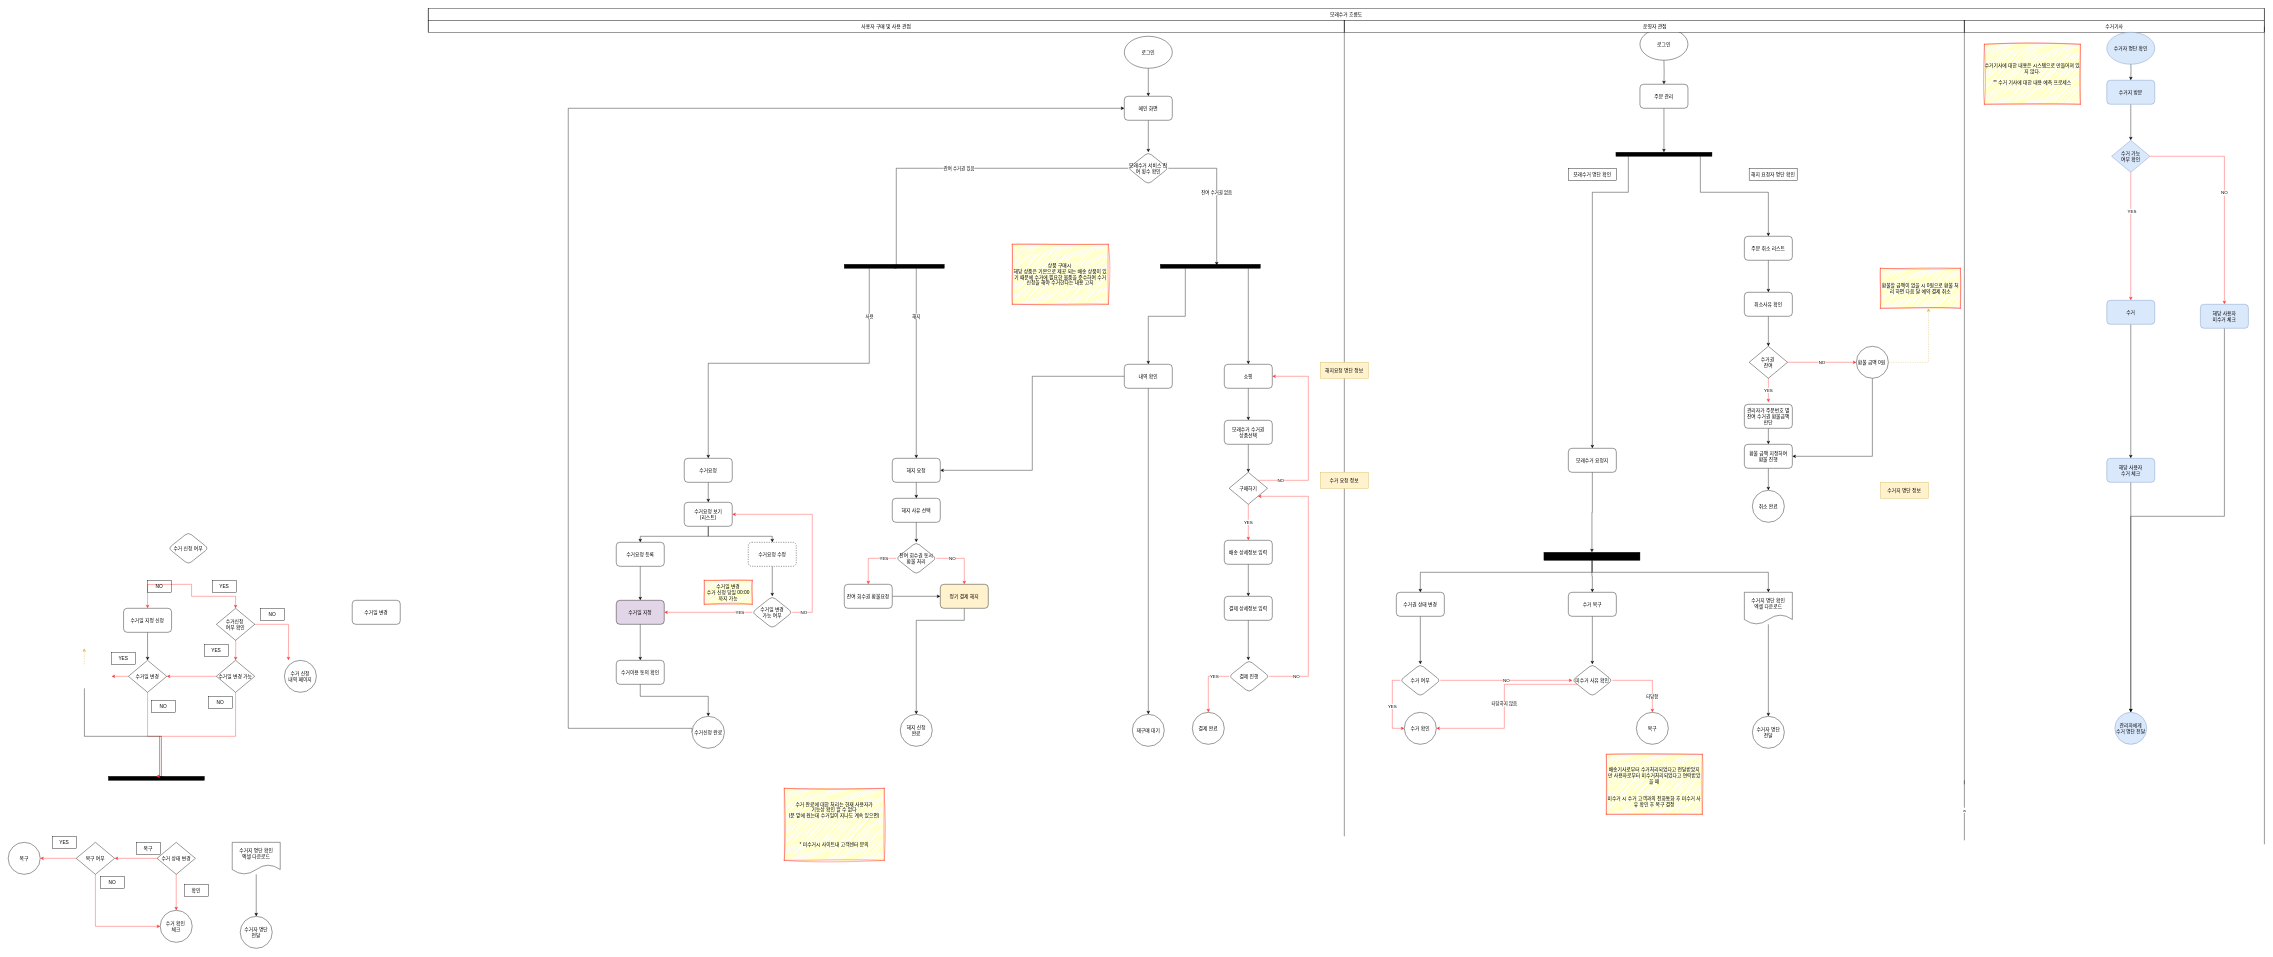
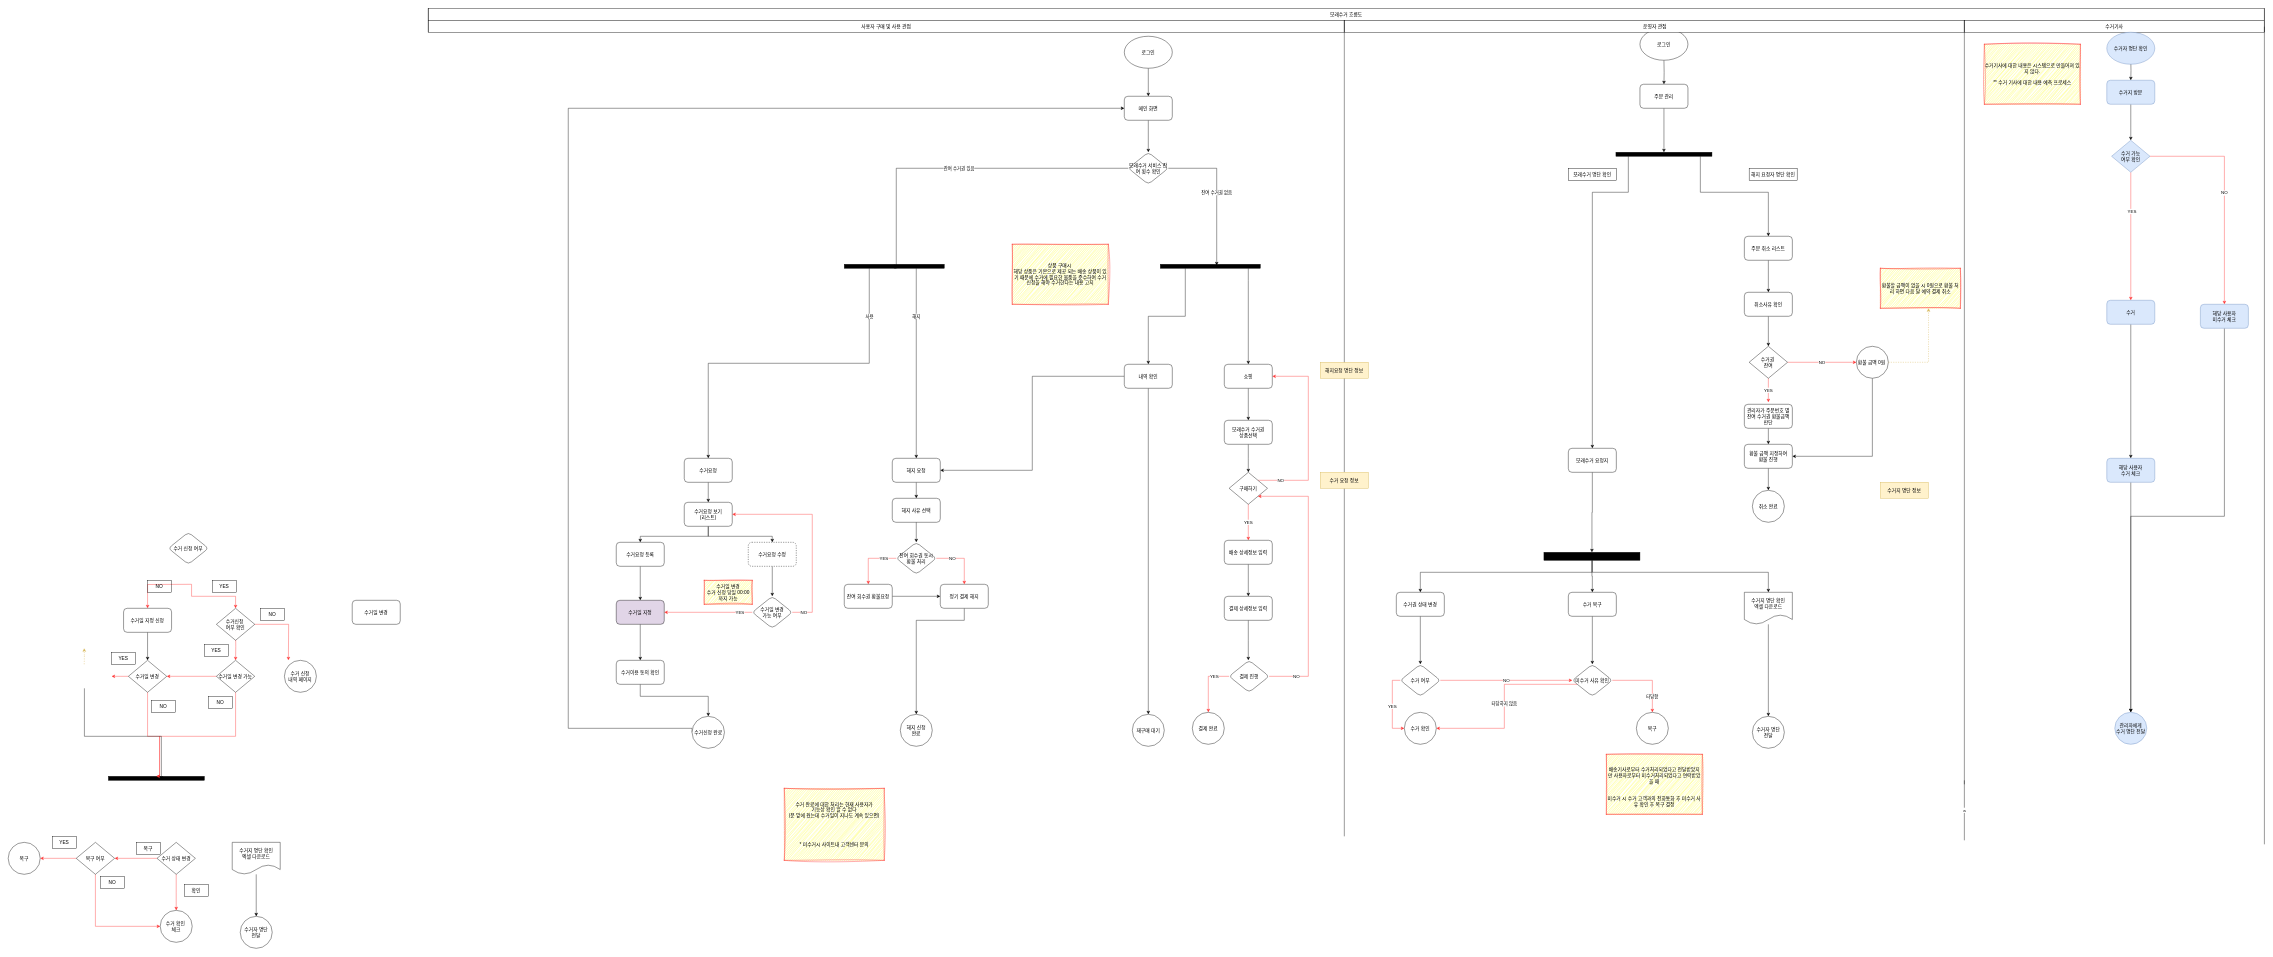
- <mxCell id="124" value="정기 결제 해지" style="rounded=1;whiteSpace=wrap;html=1;fillColor=#fff2cc;" vertex="1" parent="1"><mxGeometry x="2350" y="1460" width="120" height="60" as="geometry" /></mxCell>
+ <mxCell id="124" value="정기 결제 해지" style="rounded=1;whiteSpace=wrap;html=1;" vertex="1" parent="1"><mxGeometry x="2350" y="1460" width="120" height="60" as="geometry" /></mxCell>
